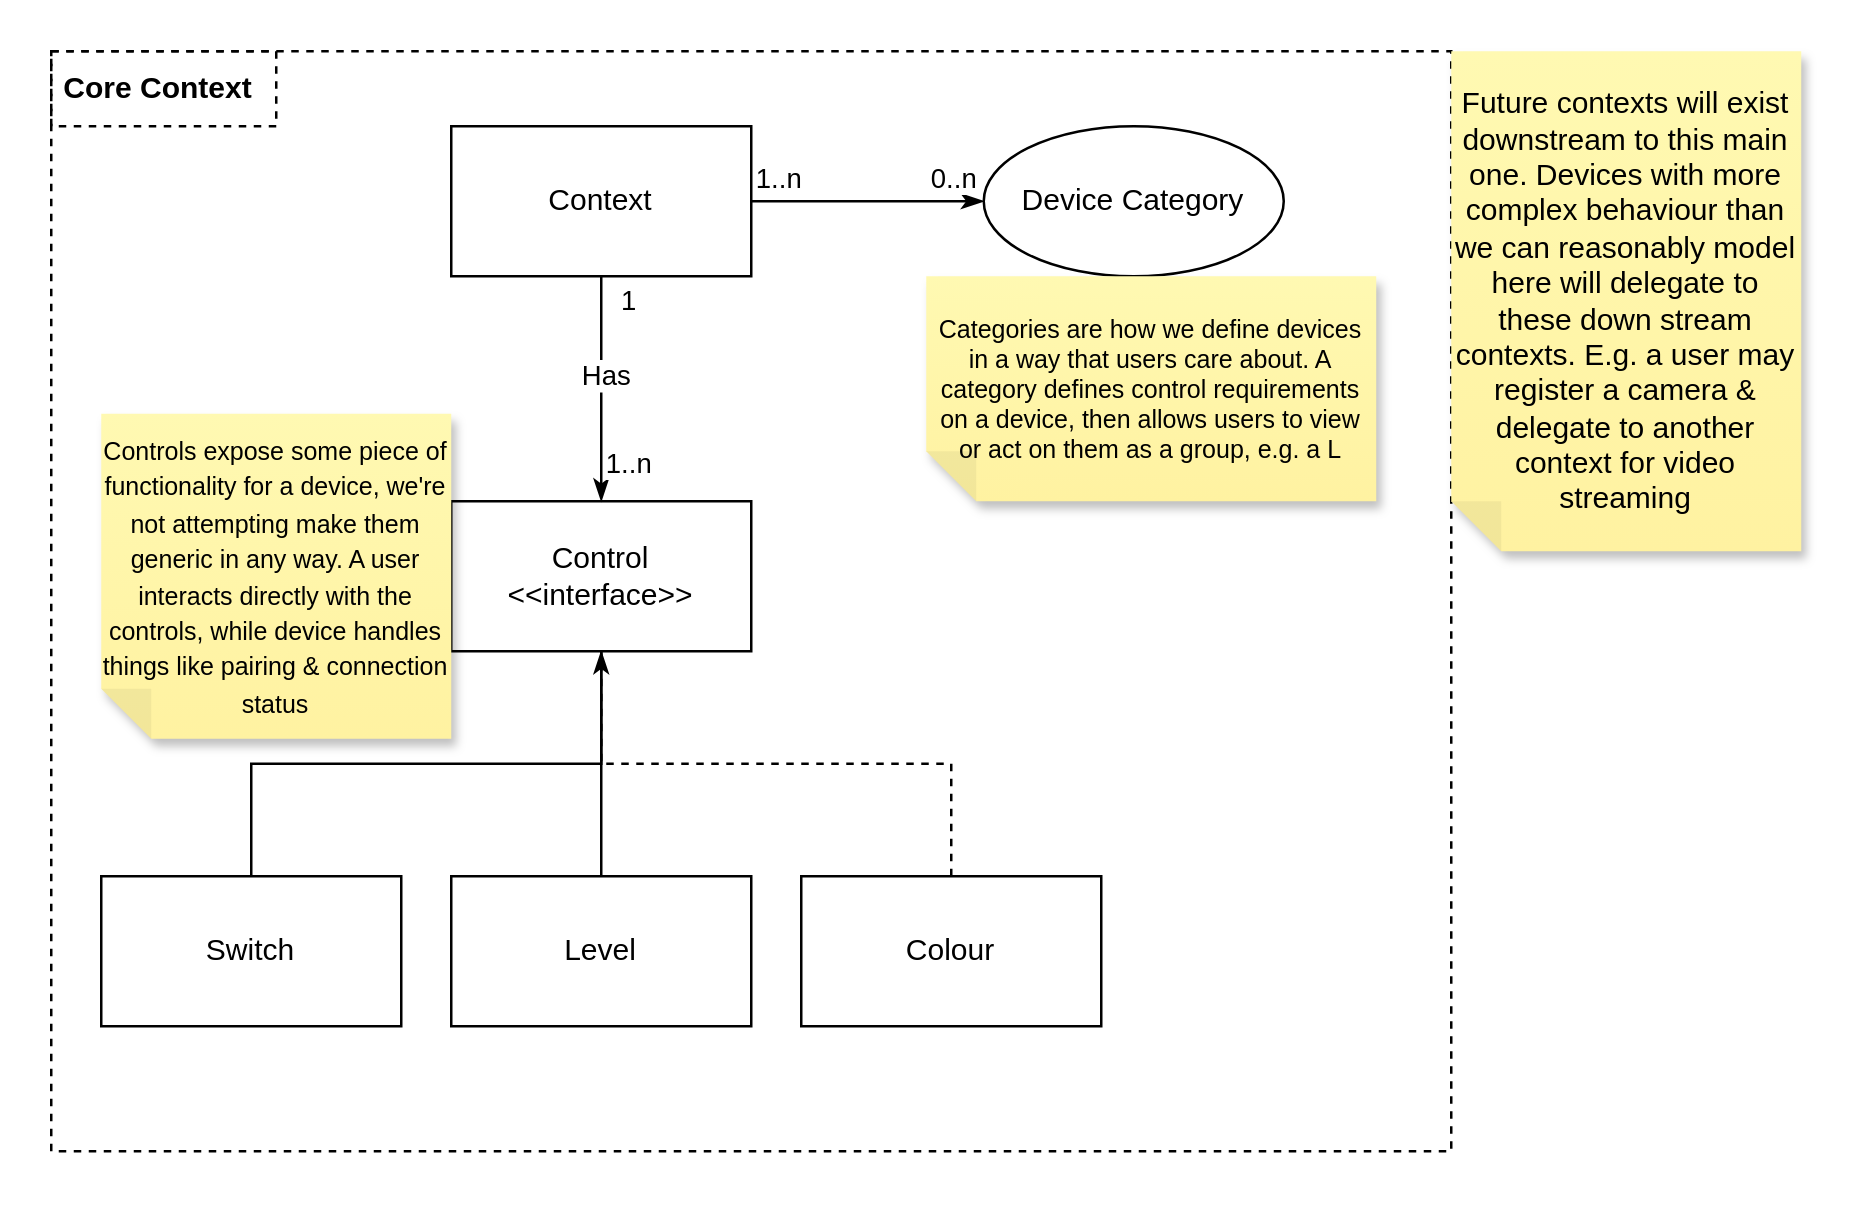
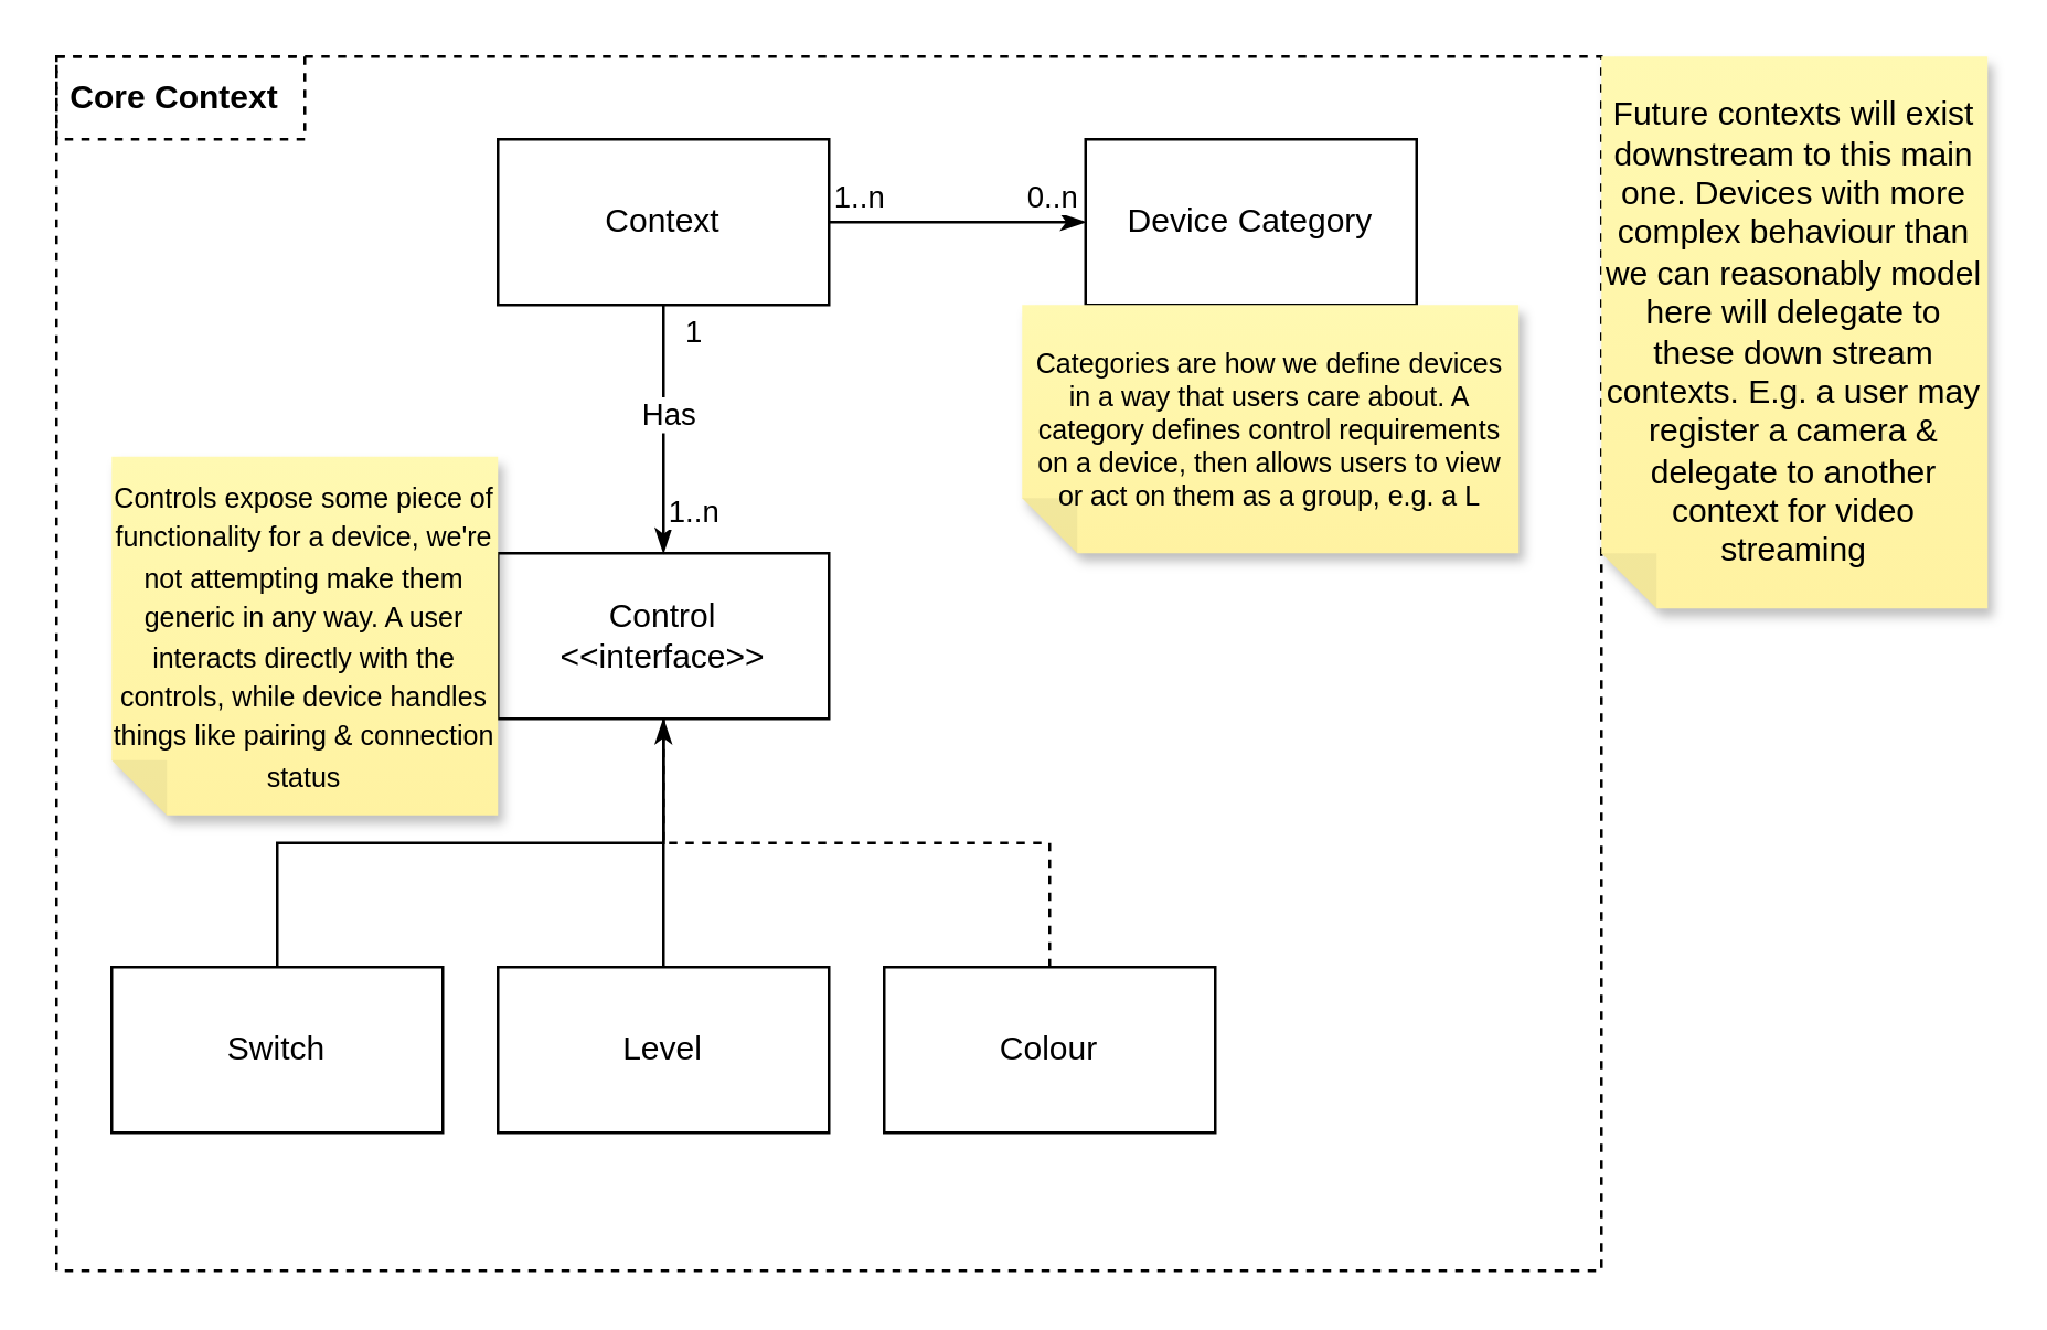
- <mxCell id="19" value="Device Category" style="ellipse;whiteSpace=wrap;html=1;" parent="1" vertex="1"><mxGeometry x="393" y="50" width="120" height="60" as="geometry" /></mxCell>
+ <mxCell id="19" value="Device Category" style="rounded=0;whiteSpace=wrap;html=1;" parent="1" vertex="1"><mxGeometry x="393" y="50" width="120" height="60" as="geometry" /></mxCell>
